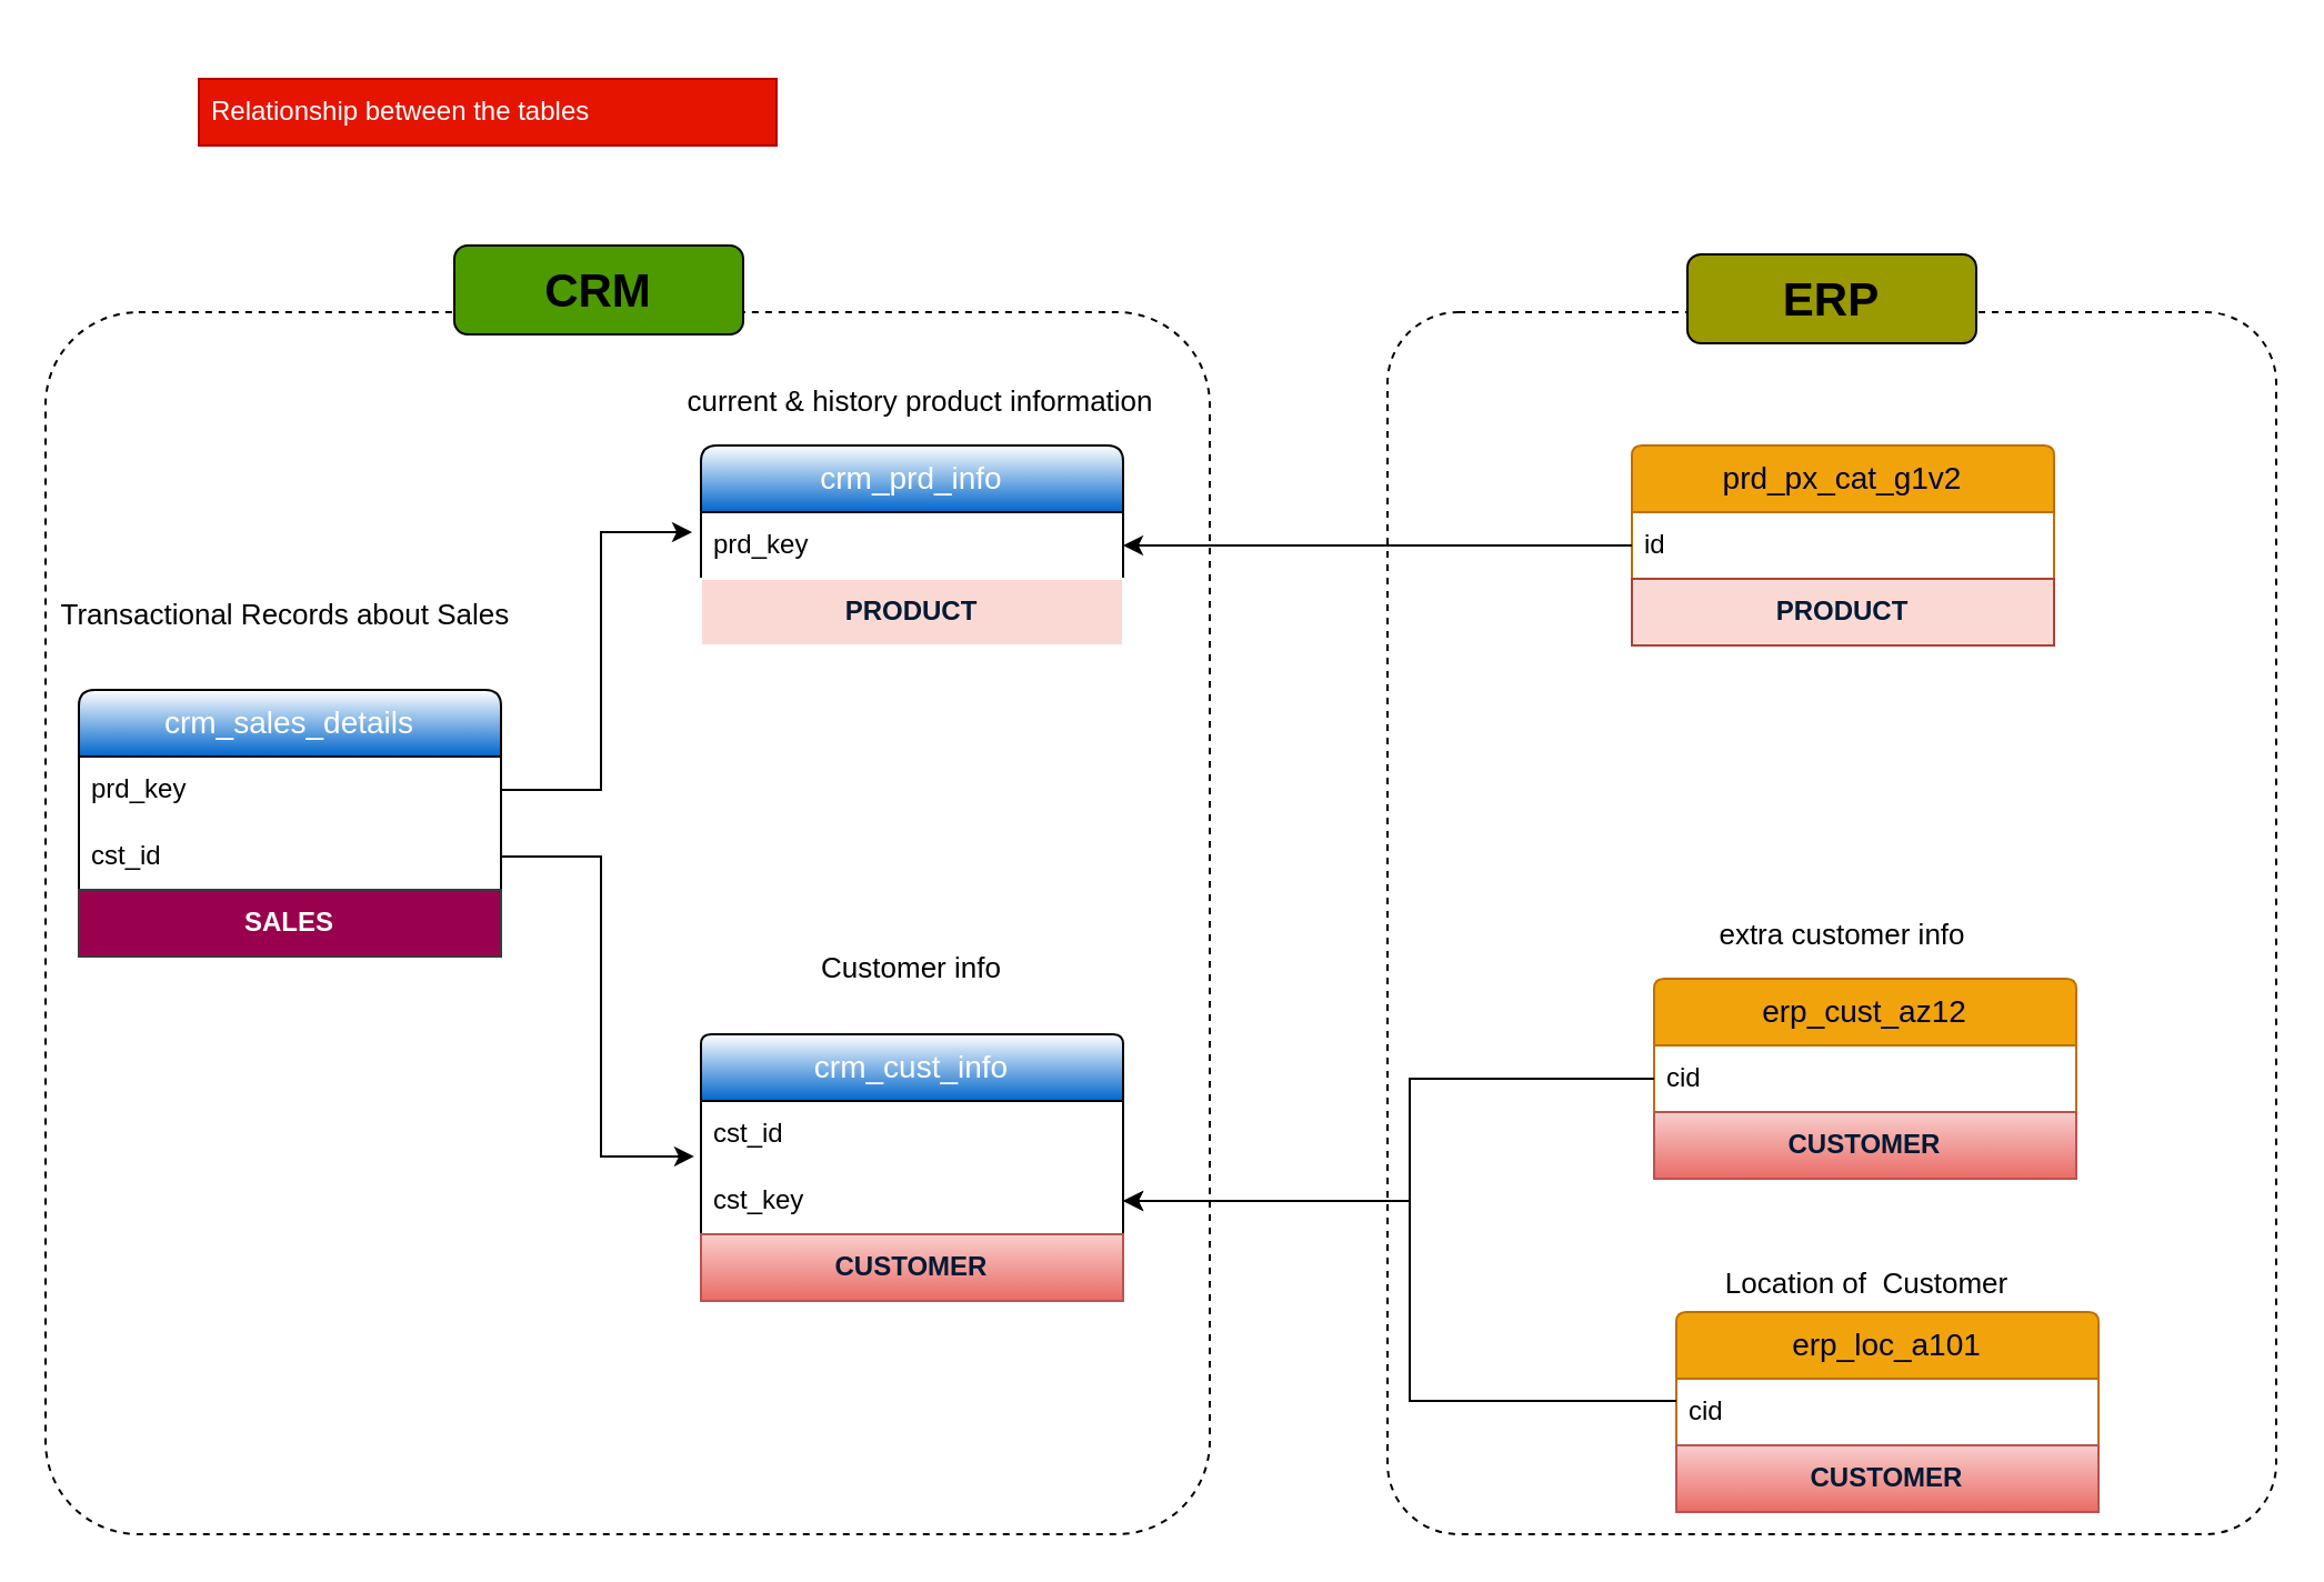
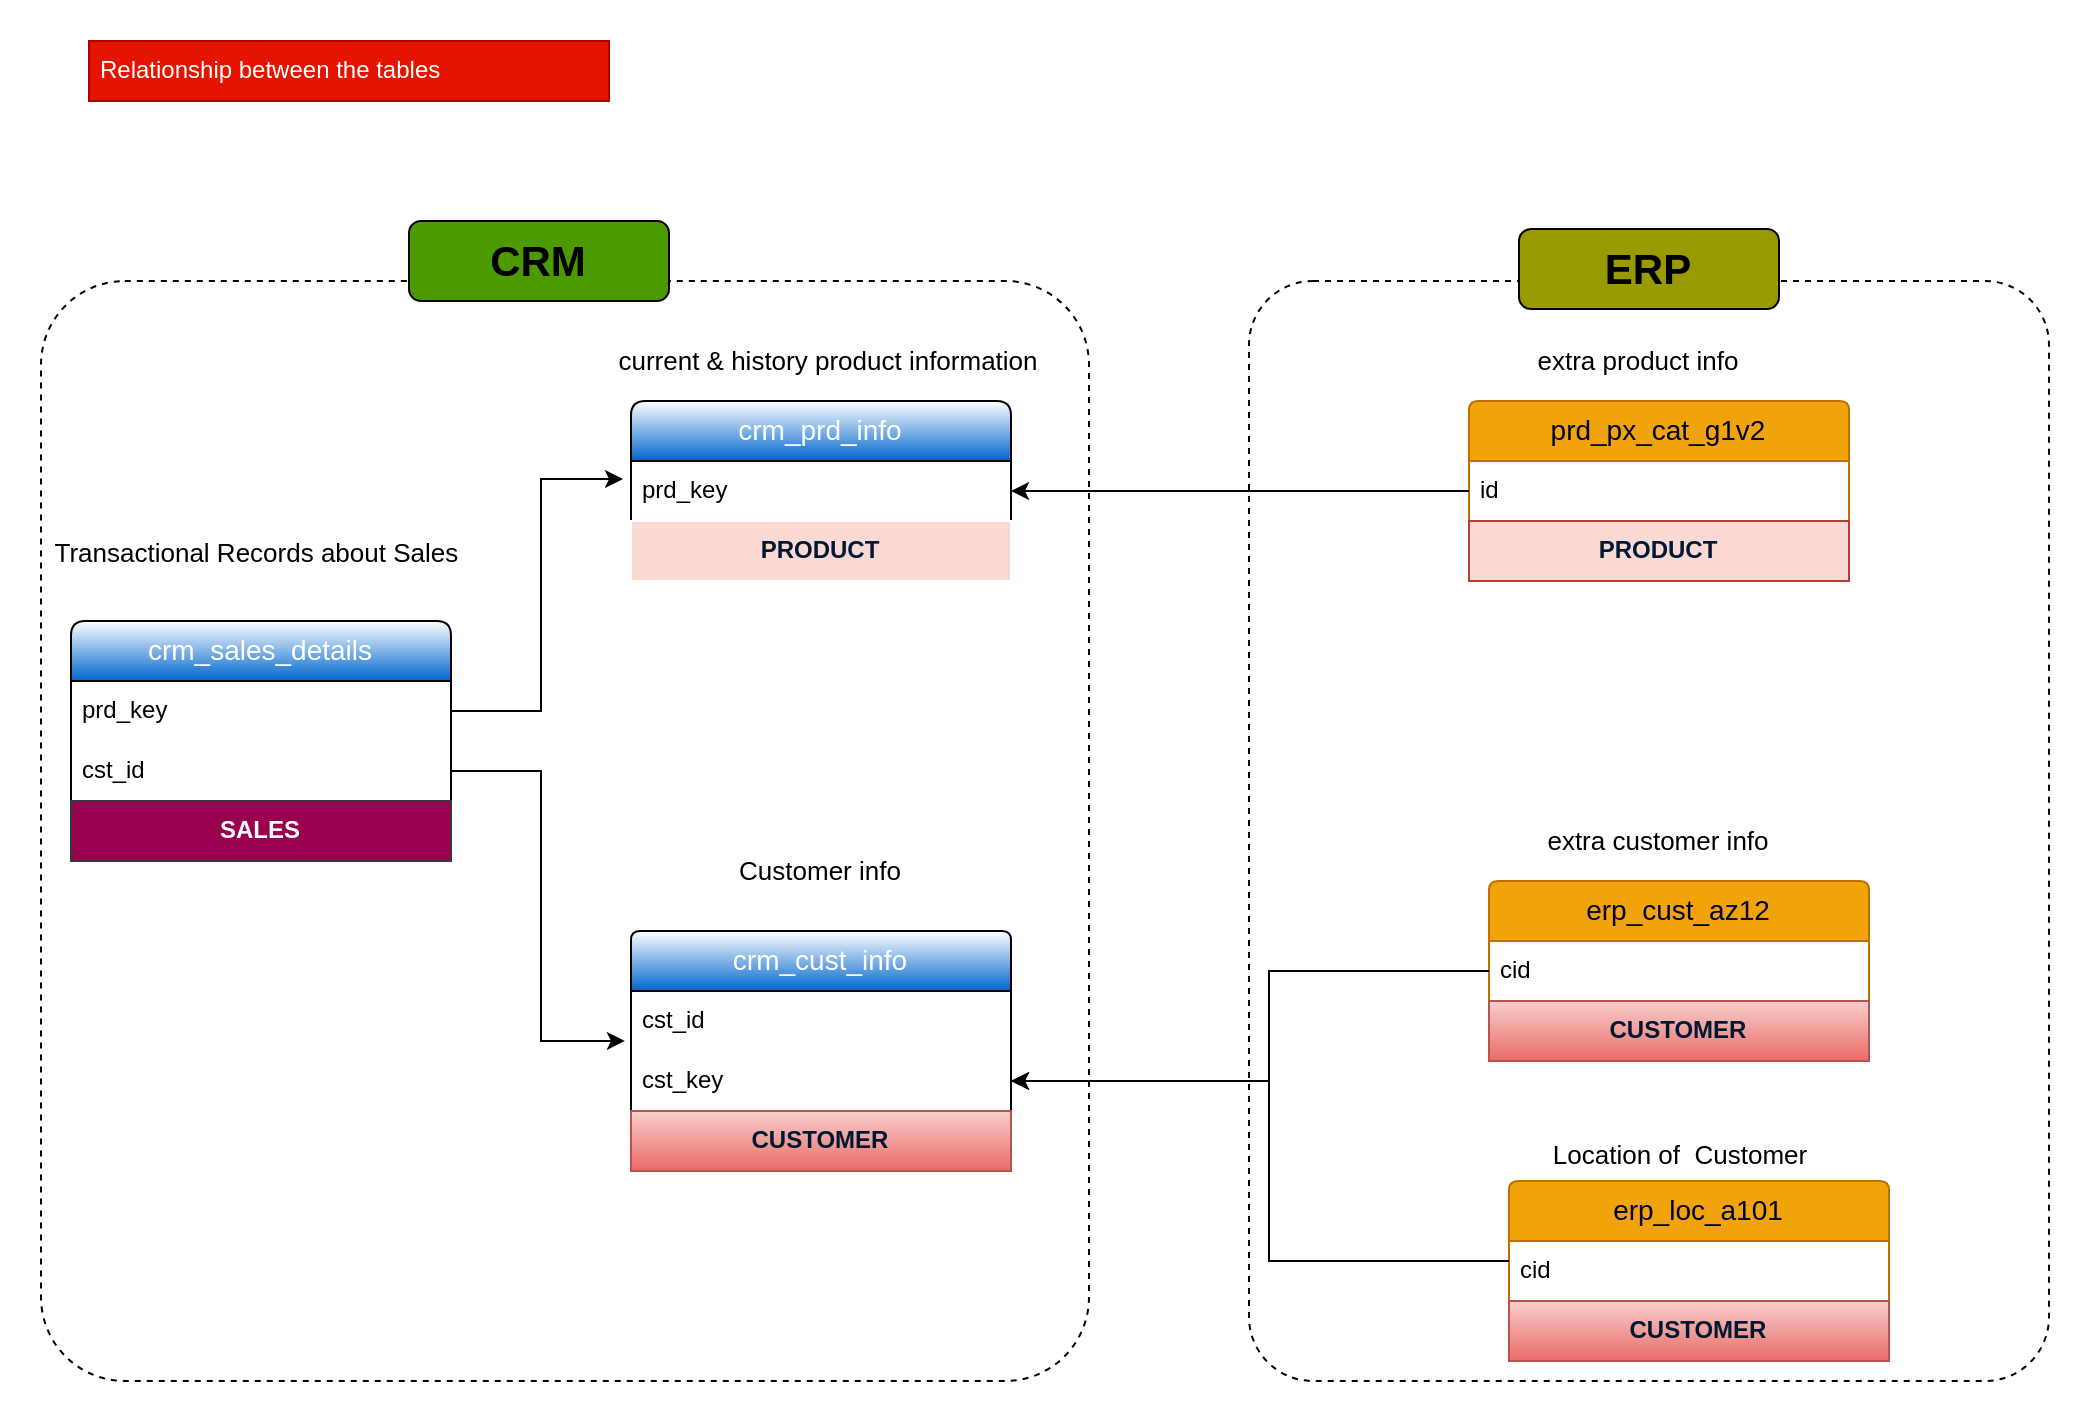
- <mxCell id="34" value="Relationship between the tables" style="text;strokeColor=#B20000;fillColor=#e51400;align=left;verticalAlign=middle;spacingLeft=4;spacingRight=4;overflow=hidden;points=[[0,0.5],[1,0.5]];portConstraint=eastwest;rotatable=0;whiteSpace=wrap;html=1;fontColor=#ffffff;" parent="1" vertex="1"><mxGeometry x="89" y="35" width="260" height="30" as="geometry" /></mxCell>
+ <mxCell id="34" value="Relationship between the tables" style="text;strokeColor=#B20000;fillColor=#e51400;align=left;verticalAlign=middle;spacingLeft=4;spacingRight=4;overflow=hidden;points=[[0,0.5],[1,0.5]];portConstraint=eastwest;rotatable=0;whiteSpace=wrap;html=1;fontColor=#ffffff;" parent="1" vertex="1"><mxGeometry x="44" y="20" width="260" height="30" as="geometry" /></mxCell>
+ <mxCell id="32" value="&lt;font style=&quot;font-size: 13px;&quot;&gt;extra product info&lt;/font&gt;" style="rounded=1;whiteSpace=wrap;html=1;dashed=1;strokeColor=none;fillColor=none;" parent="1" vertex="1"><mxGeometry x="754" y="160" width="130" height="40" as="geometry" /></mxCell>
